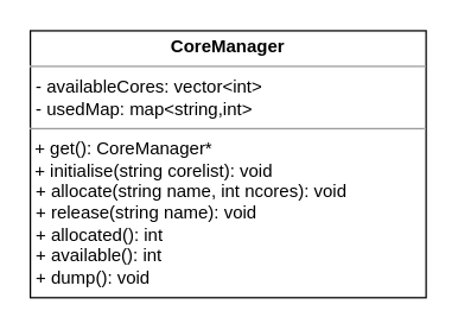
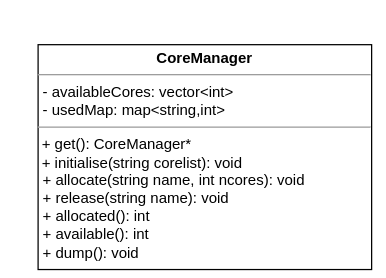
- <mxCell id="2" value="&lt;p style=&quot;margin:0px;margin-top:4px;text-align:center;&quot;&gt;&lt;b&gt;CoreManager&lt;/b&gt;&lt;/p&gt;&lt;hr size=&quot;1&quot;&gt;&lt;p style=&quot;margin:0px;margin-left:4px;&quot;&gt;- availableCores: vector&amp;lt;int&amp;gt;&lt;/p&gt;&lt;p style=&quot;margin:0px;margin-left:4px;&quot;&gt;- usedMap: map&amp;lt;string,int&amp;gt;&lt;/p&gt;&lt;hr size=&quot;1&quot;&gt;&amp;nbsp;+ get(): CoreManager*&lt;br&gt;&amp;nbsp;+ initialise(string corelist): void&lt;p style=&quot;margin:0px;margin-left:4px;&quot;&gt;+ allocate(string name, int ncores): void&lt;/p&gt;&lt;p style=&quot;margin:0px;margin-left:4px;&quot;&gt;+ release(string name): void&lt;/p&gt;&lt;p style=&quot;margin:0px;margin-left:4px;&quot;&gt;+ allocated(): int&lt;/p&gt;&lt;p style=&quot;margin:0px;margin-left:4px;&quot;&gt;+ available(): int&lt;/p&gt;&lt;p style=&quot;margin:0px;margin-left:4px;&quot;&gt;+ dump(): void&lt;/p&gt;" style="verticalAlign=top;align=left;overflow=fill;fontSize=12;fontFamily=Helvetica;html=1;" parent="1" vertex="1"><mxGeometry x="20" y="20" width="267" height="180" as="geometry" /></mxCell>
+ <mxCell id="2" value="&lt;p style=&quot;margin:0px;margin-top:4px;text-align:center;&quot;&gt;&lt;b&gt;CoreManager&lt;/b&gt;&lt;/p&gt;&lt;hr size=&quot;1&quot;&gt;&lt;p style=&quot;margin:0px;margin-left:4px;&quot;&gt;- availableCores: vector&amp;lt;int&amp;gt;&lt;/p&gt;&lt;p style=&quot;margin:0px;margin-left:4px;&quot;&gt;- usedMap: map&amp;lt;string,int&amp;gt;&lt;/p&gt;&lt;hr size=&quot;1&quot;&gt;&amp;nbsp;+ get(): CoreManager*&lt;br&gt;&amp;nbsp;+ initialise(string corelist): void&lt;p style=&quot;margin:0px;margin-left:4px;&quot;&gt;+ allocate(string name, int ncores): void&lt;/p&gt;&lt;p style=&quot;margin:0px;margin-left:4px;&quot;&gt;+ release(string name): void&lt;/p&gt;&lt;p style=&quot;margin:0px;margin-left:4px;&quot;&gt;+ allocated(): int&lt;/p&gt;&lt;p style=&quot;margin:0px;margin-left:4px;&quot;&gt;+ available(): int&lt;/p&gt;&lt;p style=&quot;margin:0px;margin-left:4px;&quot;&gt;+ dump(): void&lt;/p&gt;" style="verticalAlign=top;align=left;overflow=fill;fontSize=12;fontFamily=Helvetica;html=1;" parent="1" vertex="1"><mxGeometry x="30" y="35" width="267" height="180" as="geometry" /></mxCell>
